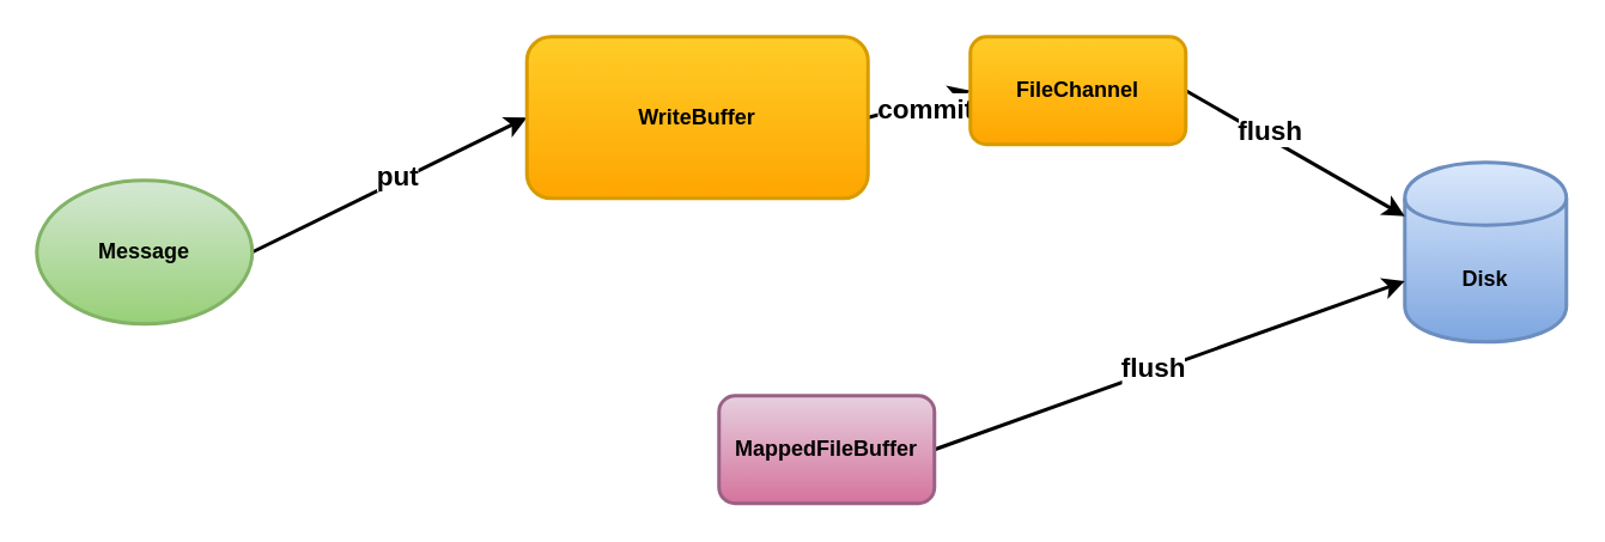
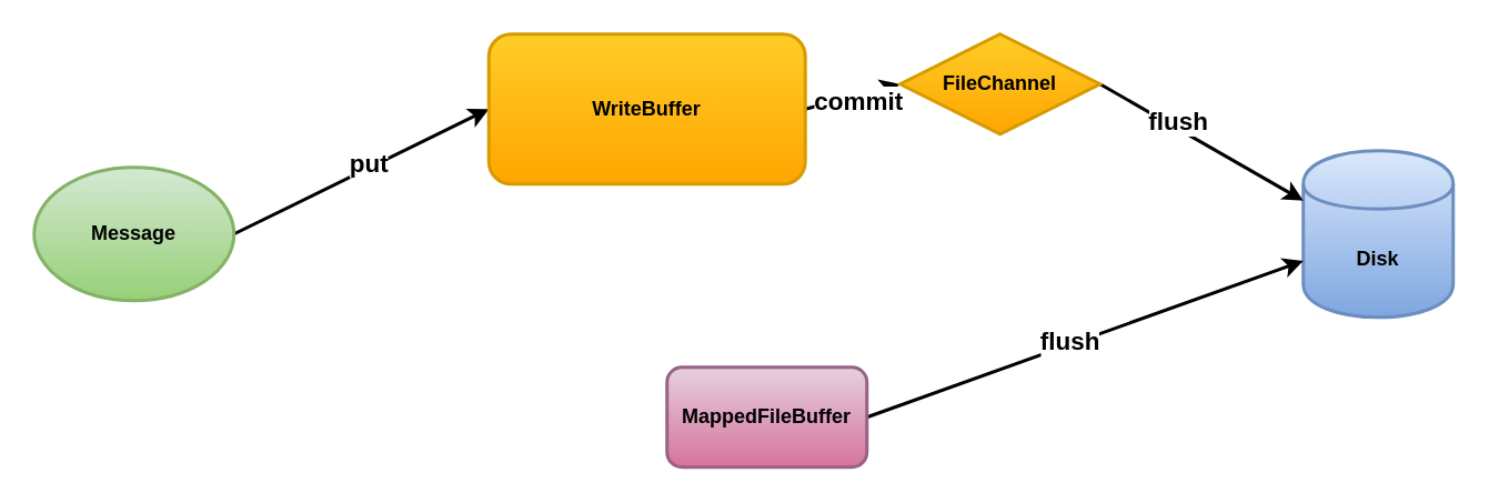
- <mxCell id="14" value="FileChannel" style="rounded=1;whiteSpace=wrap;html=1;fontStyle=1;gradientColor=#ffa500;fillColor=#ffcd28;strokeColor=#d79b00;strokeWidth=2;" vertex="1" parent="1"><mxGeometry x="540" y="20" width="120" height="60" as="geometry" /></mxCell>
+ <mxCell id="14" value="FileChannel" style="rhombus;whiteSpace=wrap;html=1;fontStyle=1;gradientColor=#ffa500;fillColor=#ffcd28;strokeColor=#d79b00;strokeWidth=2;" vertex="1" parent="1"><mxGeometry x="540" y="20" width="120" height="60" as="geometry" /></mxCell>
